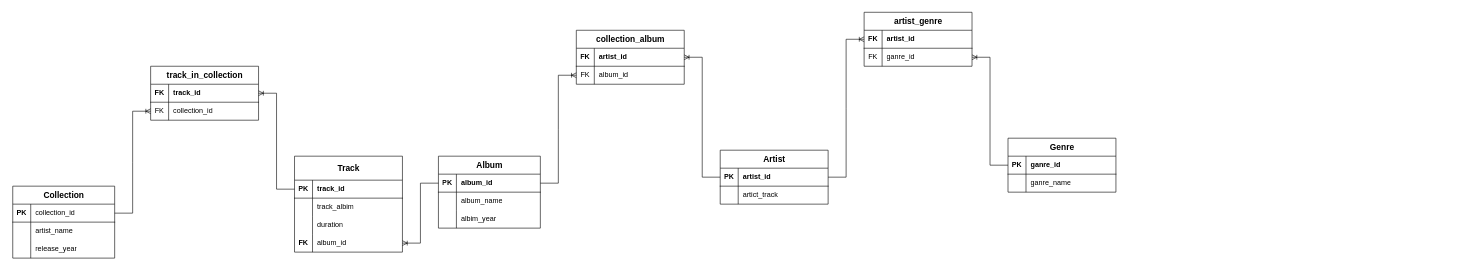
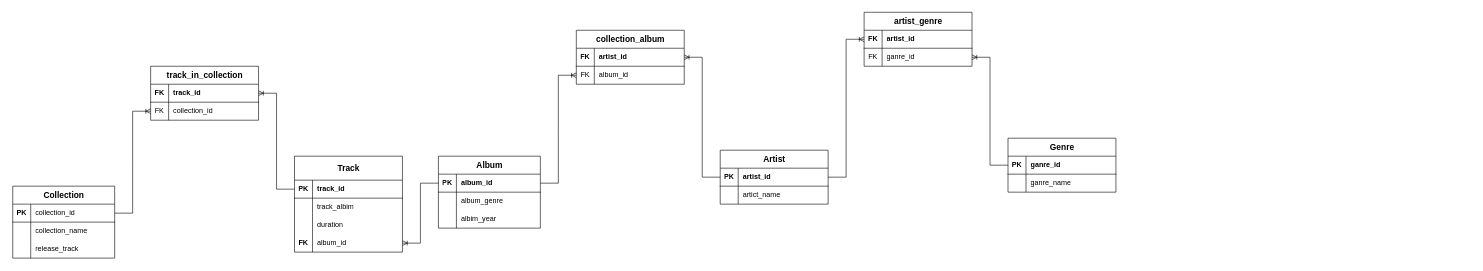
- <mxCell id="40" value="artict_track" style="shape=partialRectangle;connectable=0;fillColor=none;top=0;left=0;bottom=0;right=0;align=left;spacingLeft=6;overflow=hidden;whiteSpace=wrap;html=1;" parent="38" vertex="1"><mxGeometry x="30" width="150" height="30" as="geometry"><mxRectangle width="150" height="30" as="alternateBounds" /></mxGeometry></mxCell>
+ <mxCell id="40" value="artict_name" style="shape=partialRectangle;connectable=0;fillColor=none;top=0;left=0;bottom=0;right=0;align=left;spacingLeft=6;overflow=hidden;whiteSpace=wrap;html=1;" parent="38" vertex="1"><mxGeometry x="30" width="150" height="30" as="geometry"><mxRectangle width="150" height="30" as="alternateBounds" /></mxGeometry></mxCell>
- <mxCell id="29" value="album_name" style="shape=partialRectangle;connectable=0;fillColor=none;top=0;left=0;bottom=0;right=0;align=left;spacingLeft=6;overflow=hidden;whiteSpace=wrap;html=1;" parent="27" vertex="1"><mxGeometry x="30" width="140" height="30" as="geometry"><mxRectangle width="140" height="30" as="alternateBounds" /></mxGeometry></mxCell>
+ <mxCell id="29" value="album_genre" style="shape=partialRectangle;connectable=0;fillColor=none;top=0;left=0;bottom=0;right=0;align=left;spacingLeft=6;overflow=hidden;whiteSpace=wrap;html=1;" parent="27" vertex="1"><mxGeometry x="30" width="140" height="30" as="geometry"><mxRectangle width="140" height="30" as="alternateBounds" /></mxGeometry></mxCell>
- <mxCell id="68" value="artist_name" style="shape=partialRectangle;connectable=0;fillColor=none;top=0;left=0;bottom=0;right=0;align=left;spacingLeft=6;overflow=hidden;whiteSpace=wrap;html=1;" parent="66" vertex="1"><mxGeometry x="30" width="140" height="30" as="geometry"><mxRectangle width="140" height="30" as="alternateBounds" /></mxGeometry></mxCell>
+ <mxCell id="68" value="collection_name" style="shape=partialRectangle;connectable=0;fillColor=none;top=0;left=0;bottom=0;right=0;align=left;spacingLeft=6;overflow=hidden;whiteSpace=wrap;html=1;" parent="66" vertex="1"><mxGeometry x="30" width="140" height="30" as="geometry"><mxRectangle width="140" height="30" as="alternateBounds" /></mxGeometry></mxCell>
- <mxCell id="71" value="release_year" style="shape=partialRectangle;connectable=0;fillColor=none;top=0;left=0;bottom=0;right=0;align=left;spacingLeft=6;overflow=hidden;whiteSpace=wrap;html=1;" parent="69" vertex="1"><mxGeometry x="30" width="140" height="30" as="geometry"><mxRectangle width="140" height="30" as="alternateBounds" /></mxGeometry></mxCell>
+ <mxCell id="71" value="release_track" style="shape=partialRectangle;connectable=0;fillColor=none;top=0;left=0;bottom=0;right=0;align=left;spacingLeft=6;overflow=hidden;whiteSpace=wrap;html=1;" parent="69" vertex="1"><mxGeometry x="30" width="140" height="30" as="geometry"><mxRectangle width="140" height="30" as="alternateBounds" /></mxGeometry></mxCell>
